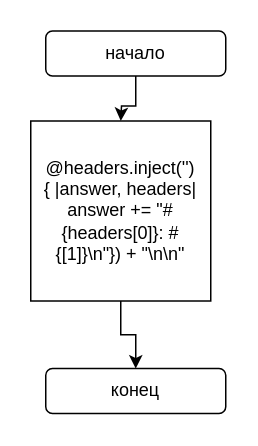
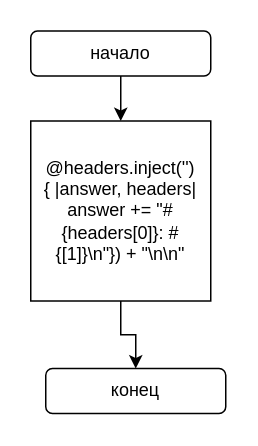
- <mxCell id="3" value="начало" style="rounded=1;whiteSpace=wrap;html=1;" vertex="1" parent="1"><mxGeometry x="30" y="20" width="120" height="30" as="geometry" /></mxCell>
+ <mxCell id="3" value="начало" style="rounded=1;whiteSpace=wrap;html=1;" vertex="1" parent="1"><mxGeometry x="20" y="20" width="120" height="30" as="geometry" /></mxCell>
